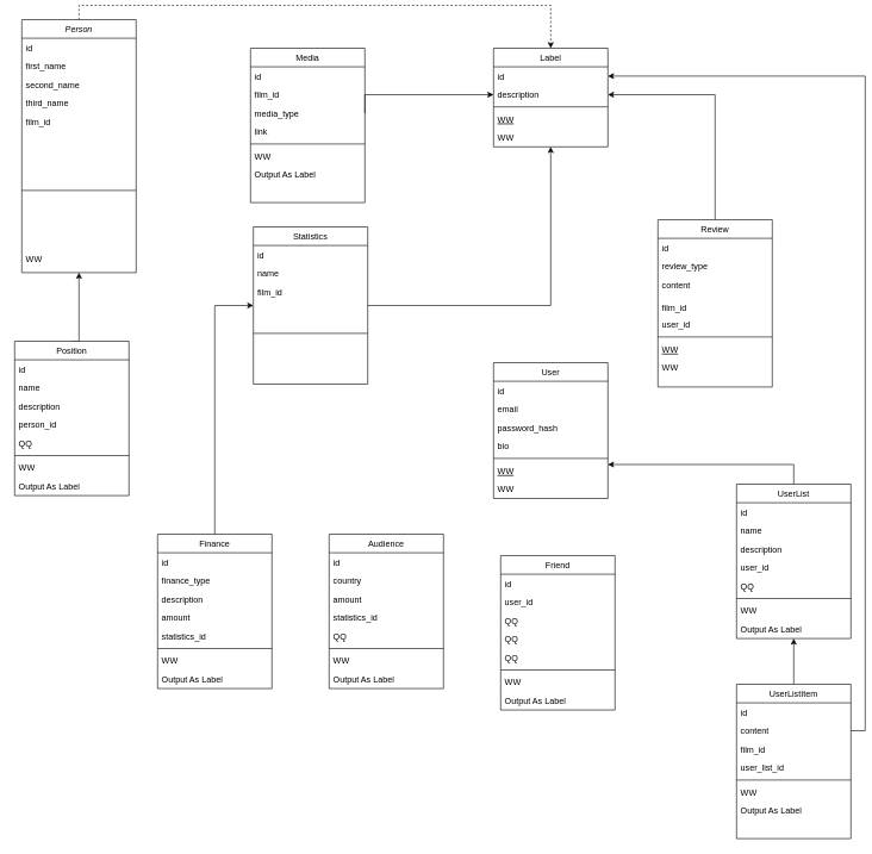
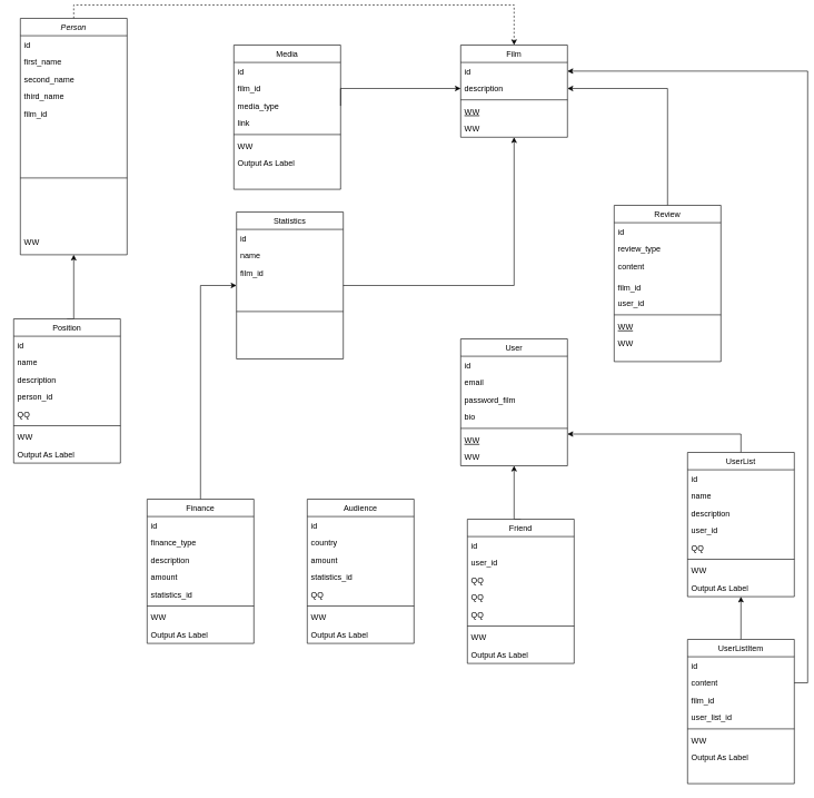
- <mxCell id="11" value="Label" style="swimlane;fontStyle=0;align=center;verticalAlign=top;childLayout=stackLayout;horizontal=1;startSize=26;horizontalStack=0;resizeParent=1;resizeLast=0;collapsible=1;marginBottom=0;rounded=0;shadow=0;strokeWidth=1;" parent="1" vertex="1"><mxGeometry x="690" y="60" width="160" height="138" as="geometry"><mxRectangle x="130" y="380" width="160" height="26" as="alternateBounds" /></mxGeometry></mxCell>
+ <mxCell id="11" value="Film" style="swimlane;fontStyle=0;align=center;verticalAlign=top;childLayout=stackLayout;horizontal=1;startSize=26;horizontalStack=0;resizeParent=1;resizeLast=0;collapsible=1;marginBottom=0;rounded=0;shadow=0;strokeWidth=1;" parent="1" vertex="1"><mxGeometry x="690" y="60" width="160" height="138" as="geometry"><mxRectangle x="130" y="380" width="160" height="26" as="alternateBounds" /></mxGeometry></mxCell>
- <mxCell id="36" value="password_hash" style="text;align=left;verticalAlign=top;spacingLeft=4;spacingRight=4;overflow=hidden;rotatable=0;points=[[0,0.5],[1,0.5]];portConstraint=eastwest;rounded=0;shadow=0;html=0;" parent="33" vertex="1"><mxGeometry y="78" width="160" height="26" as="geometry" /></mxCell>
+ <mxCell id="36" value="password_film" style="text;align=left;verticalAlign=top;spacingLeft=4;spacingRight=4;overflow=hidden;rotatable=0;points=[[0,0.5],[1,0.5]];portConstraint=eastwest;rounded=0;shadow=0;html=0;" parent="33" vertex="1"><mxGeometry y="78" width="160" height="26" as="geometry" /></mxCell>
+ <mxCell id="78" style="edgeStyle=orthogonalEdgeStyle;rounded=0;orthogonalLoop=1;jettySize=auto;html=1;exitX=0.5;exitY=0;exitDx=0;exitDy=0;entryX=0.5;entryY=1;entryDx=0;entryDy=0;" parent="1" source="79" target="33" edge="1"><mxGeometry relative="1" as="geometry"><Array as="points"><mxPoint x="770" y="770" /></Array></mxGeometry></mxCell>
